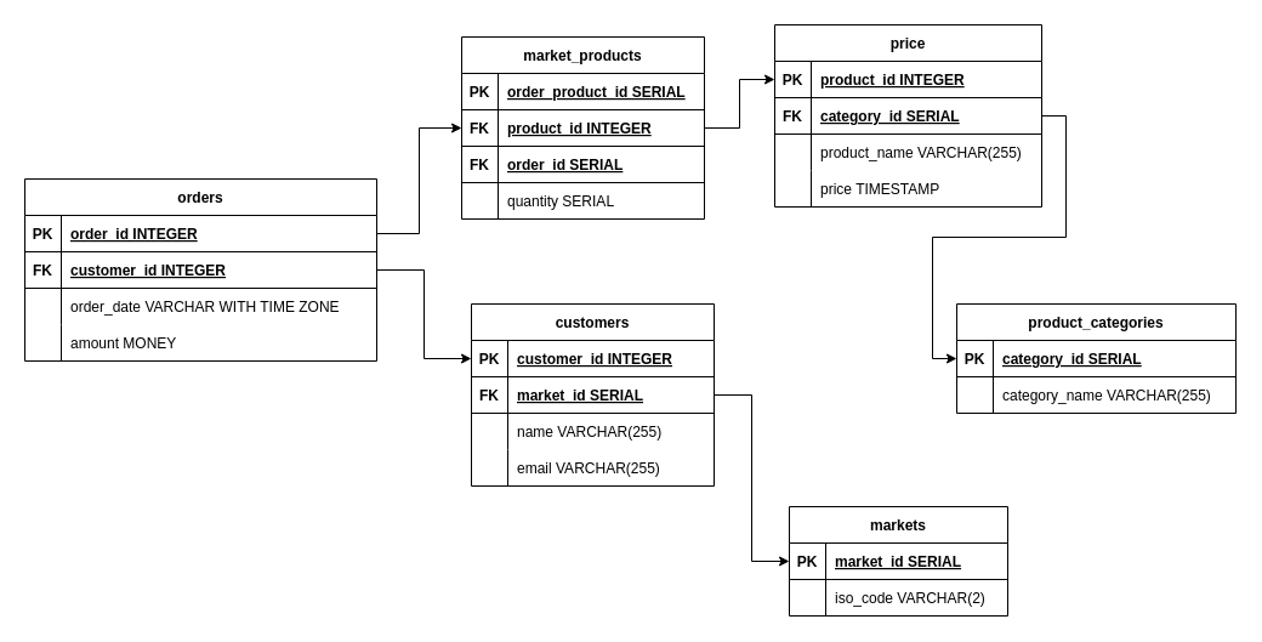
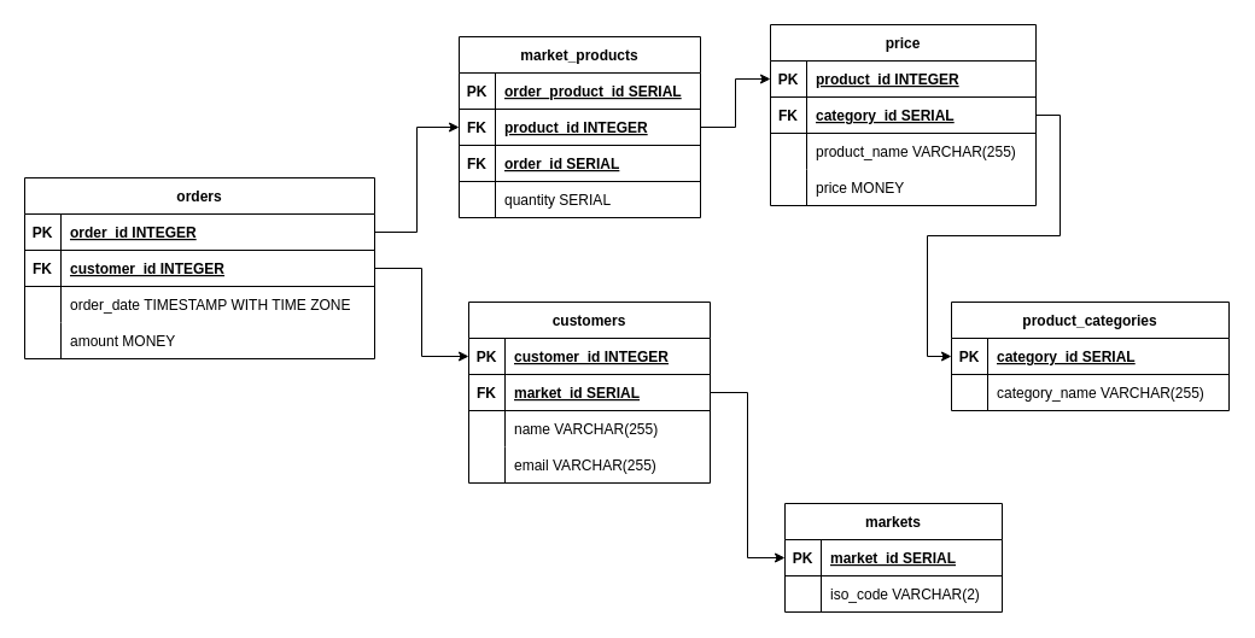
- <mxCell id="27" value="price TIMESTAMP" style="shape=partialRectangle;overflow=hidden;connectable=0;fillColor=none;align=left;strokeColor=inherit;top=0;left=0;bottom=0;right=0;spacingLeft=6;" vertex="1" parent="25"><mxGeometry x="30" width="190" height="30" as="geometry"><mxRectangle width="190" height="30" as="alternateBounds" /></mxGeometry></mxCell>
+ <mxCell id="27" value="price MONEY" style="shape=partialRectangle;overflow=hidden;connectable=0;fillColor=none;align=left;strokeColor=inherit;top=0;left=0;bottom=0;right=0;spacingLeft=6;" vertex="1" parent="25"><mxGeometry x="30" width="190" height="30" as="geometry"><mxRectangle width="190" height="30" as="alternateBounds" /></mxGeometry></mxCell>
- <mxCell id="11" value="order_date VARCHAR WITH TIME ZONE" style="shape=partialRectangle;overflow=hidden;connectable=0;fillColor=none;align=left;strokeColor=inherit;top=0;left=0;bottom=0;right=0;spacingLeft=6;" vertex="1" parent="9"><mxGeometry x="30" width="260" height="30" as="geometry"><mxRectangle width="260" height="30" as="alternateBounds" /></mxGeometry></mxCell>
+ <mxCell id="11" value="order_date TIMESTAMP WITH TIME ZONE" style="shape=partialRectangle;overflow=hidden;connectable=0;fillColor=none;align=left;strokeColor=inherit;top=0;left=0;bottom=0;right=0;spacingLeft=6;" vertex="1" parent="9"><mxGeometry x="30" width="260" height="30" as="geometry"><mxRectangle width="260" height="30" as="alternateBounds" /></mxGeometry></mxCell>
